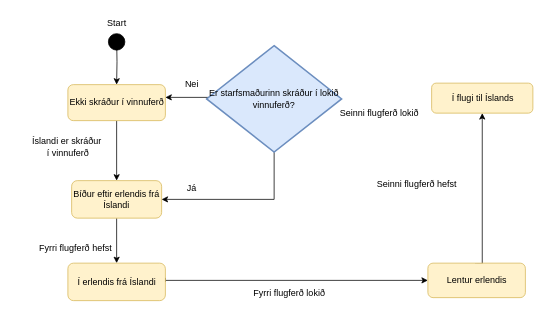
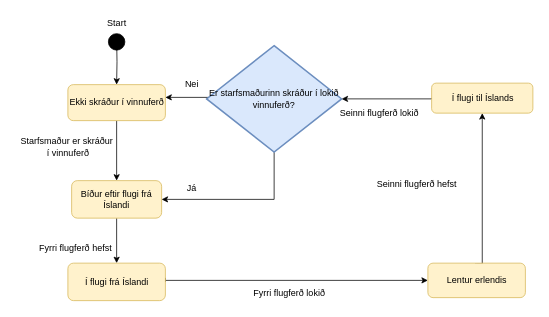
+ <mxCell id="8" style="edgeStyle=orthogonalEdgeStyle;rounded=0;orthogonalLoop=1;jettySize=auto;html=1;exitX=0;exitY=0.5;exitDx=0;exitDy=0;entryX=1;entryY=0.5;entryDx=0;entryDy=0;entryPerimeter=0;" parent="1" source="9" target="14" edge="1"><mxGeometry relative="1" as="geometry"><Array as="points"><mxPoint x="575" y="131" /></Array></mxGeometry></mxCell>
- <mxCell id="17" value="Íslandi er skráður&amp;nbsp;&lt;br&gt;í vinnuferð" style="text;html=1;align=center;verticalAlign=middle;resizable=0;points=[];;autosize=1;" parent="1" vertex="1"><mxGeometry x="20" y="180" width="140" height="30" as="geometry" /></mxCell>
+ <mxCell id="17" value="Starfsmaður er skráður&amp;nbsp;&lt;br&gt;í vinnuferð" style="text;html=1;align=center;verticalAlign=middle;resizable=0;points=[];;autosize=1;" parent="1" vertex="1"><mxGeometry x="20" y="180" width="140" height="30" as="geometry" /></mxCell>
- <mxCell id="5" value="Bíður eftir erlendis frá Íslandi" style="rounded=1;fillColor=#fff2cc;strokeColor=#d6b656;imageAspect=1;html=1;whiteSpace=wrap;spacing=0;" parent="1" vertex="1"><mxGeometry x="95" y="240" width="120" height="50" as="geometry" /></mxCell>
+ <mxCell id="5" value="Bíður eftir flugi frá Íslandi" style="rounded=1;fillColor=#fff2cc;strokeColor=#d6b656;imageAspect=1;html=1;whiteSpace=wrap;spacing=0;" parent="1" vertex="1"><mxGeometry x="95" y="240" width="120" height="50" as="geometry" /></mxCell>
- <mxCell id="7" value="Í erlendis frá Íslandi" style="rounded=1;fillColor=#fff2cc;strokeColor=#d6b656;imageAspect=1;html=1;spacing=0;" parent="1" vertex="1"><mxGeometry x="90" y="350" width="130" height="50" as="geometry" /></mxCell>
+ <mxCell id="7" value="Í flugi frá Íslandi" style="rounded=1;fillColor=#fff2cc;strokeColor=#d6b656;imageAspect=1;html=1;spacing=0;" parent="1" vertex="1"><mxGeometry x="90" y="350" width="130" height="50" as="geometry" /></mxCell>
